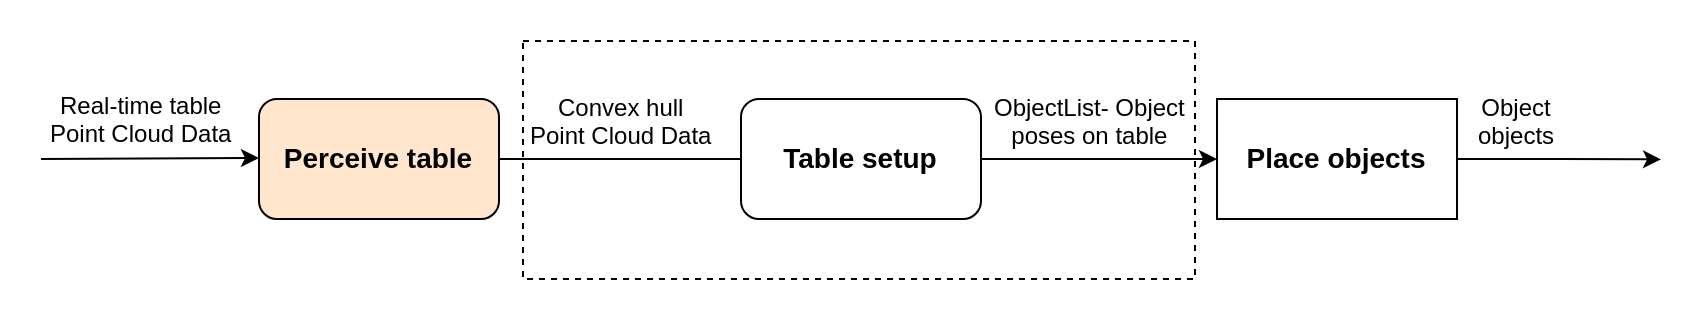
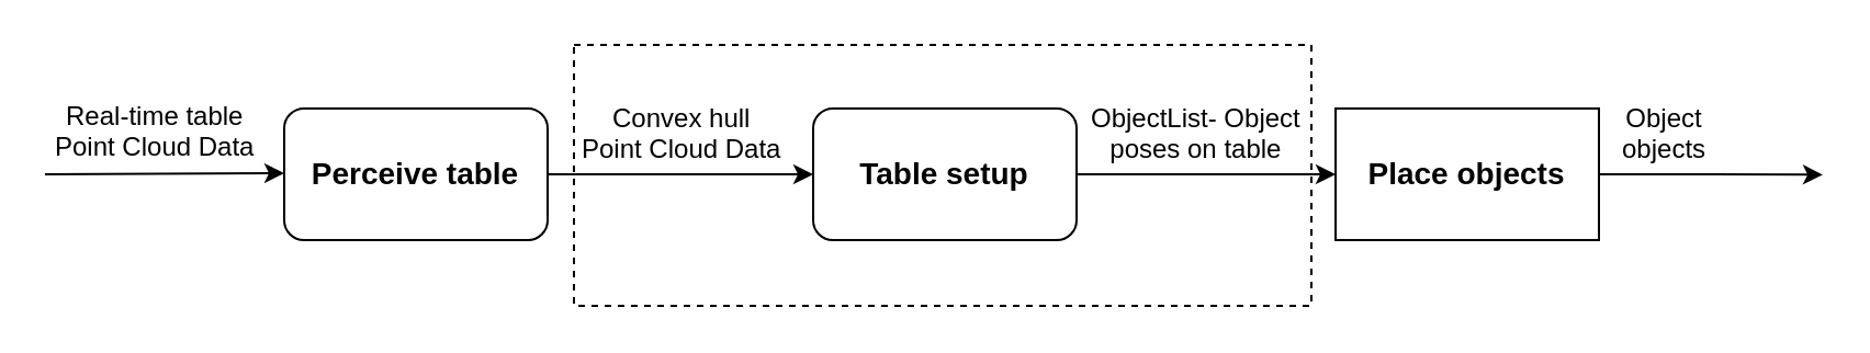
- <mxCell id="4" value="&lt;font style=&quot;font-size: 14px&quot;&gt;&lt;b&gt;Perceive table&lt;/b&gt;&lt;/font&gt;" style="rounded=1;whiteSpace=wrap;html=1;fillColor=#ffe6cc;" vertex="1" parent="1"><mxGeometry x="129" y="49" width="120" height="60" as="geometry" /></mxCell>
+ <mxCell id="4" value="&lt;font style=&quot;font-size: 14px&quot;&gt;&lt;b&gt;Perceive table&lt;/b&gt;&lt;/font&gt;" style="rounded=1;whiteSpace=wrap;html=1;" vertex="1" parent="1"><mxGeometry x="129" y="49" width="120" height="60" as="geometry" /></mxCell>
- <mxCell id="3" style="edgeStyle=orthogonalEdgeStyle;rounded=0;orthogonalLoop=1;jettySize=auto;html=1;exitX=1;exitY=0.5;exitDx=0;exitDy=0;endArrow=none;" edge="1" parent="1" source="4" target="6"><mxGeometry relative="1" as="geometry" /></mxCell>
+ <mxCell id="3" style="edgeStyle=orthogonalEdgeStyle;rounded=0;orthogonalLoop=1;jettySize=auto;html=1;exitX=1;exitY=0.5;exitDx=0;exitDy=0;" edge="1" parent="1" source="4" target="6"><mxGeometry relative="1" as="geometry" /></mxCell>
